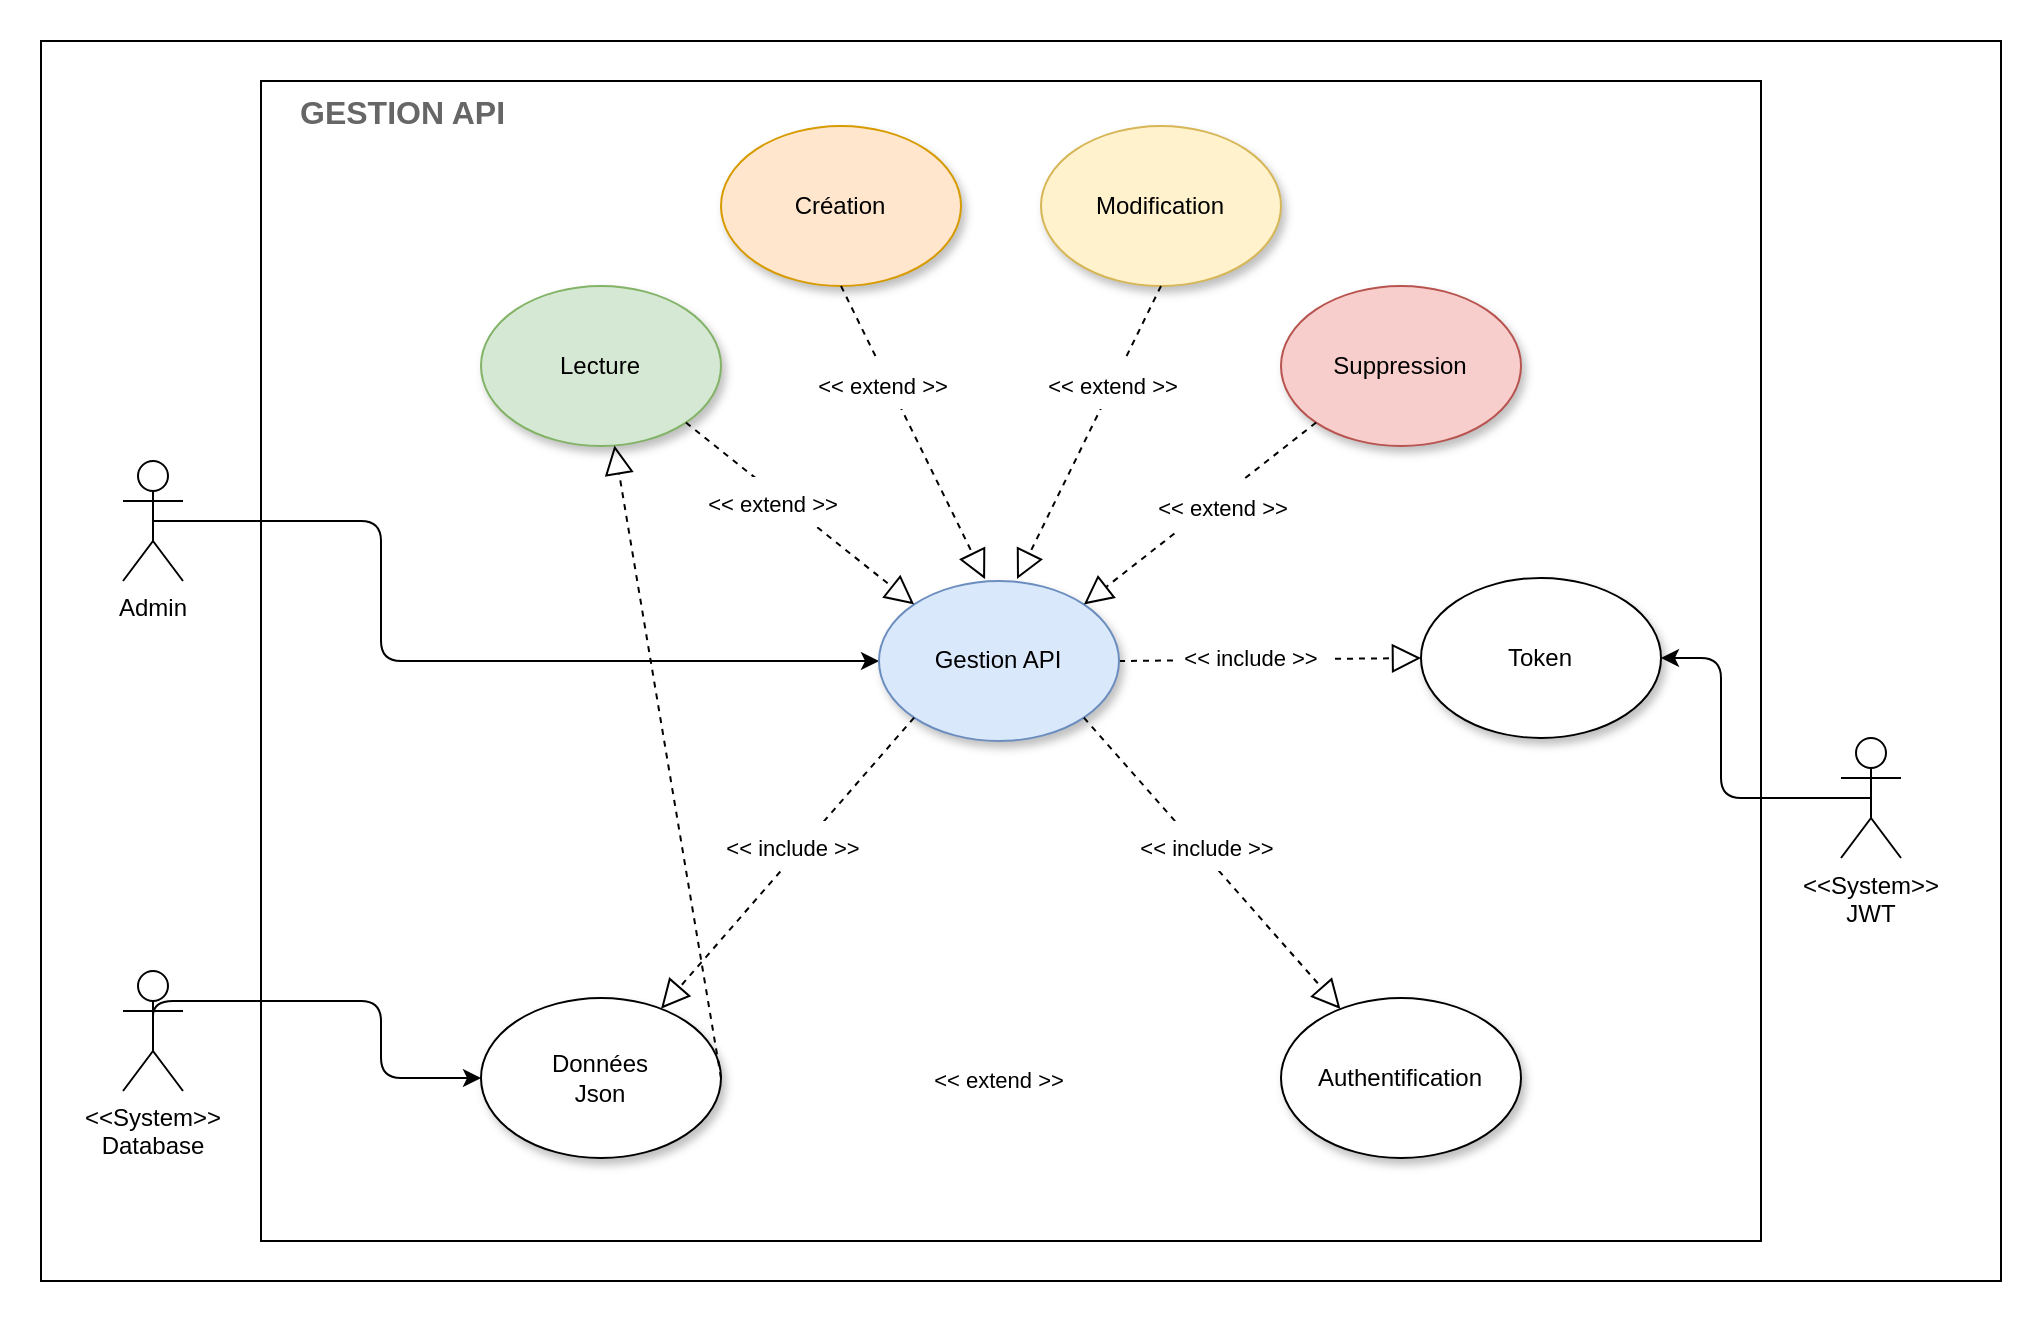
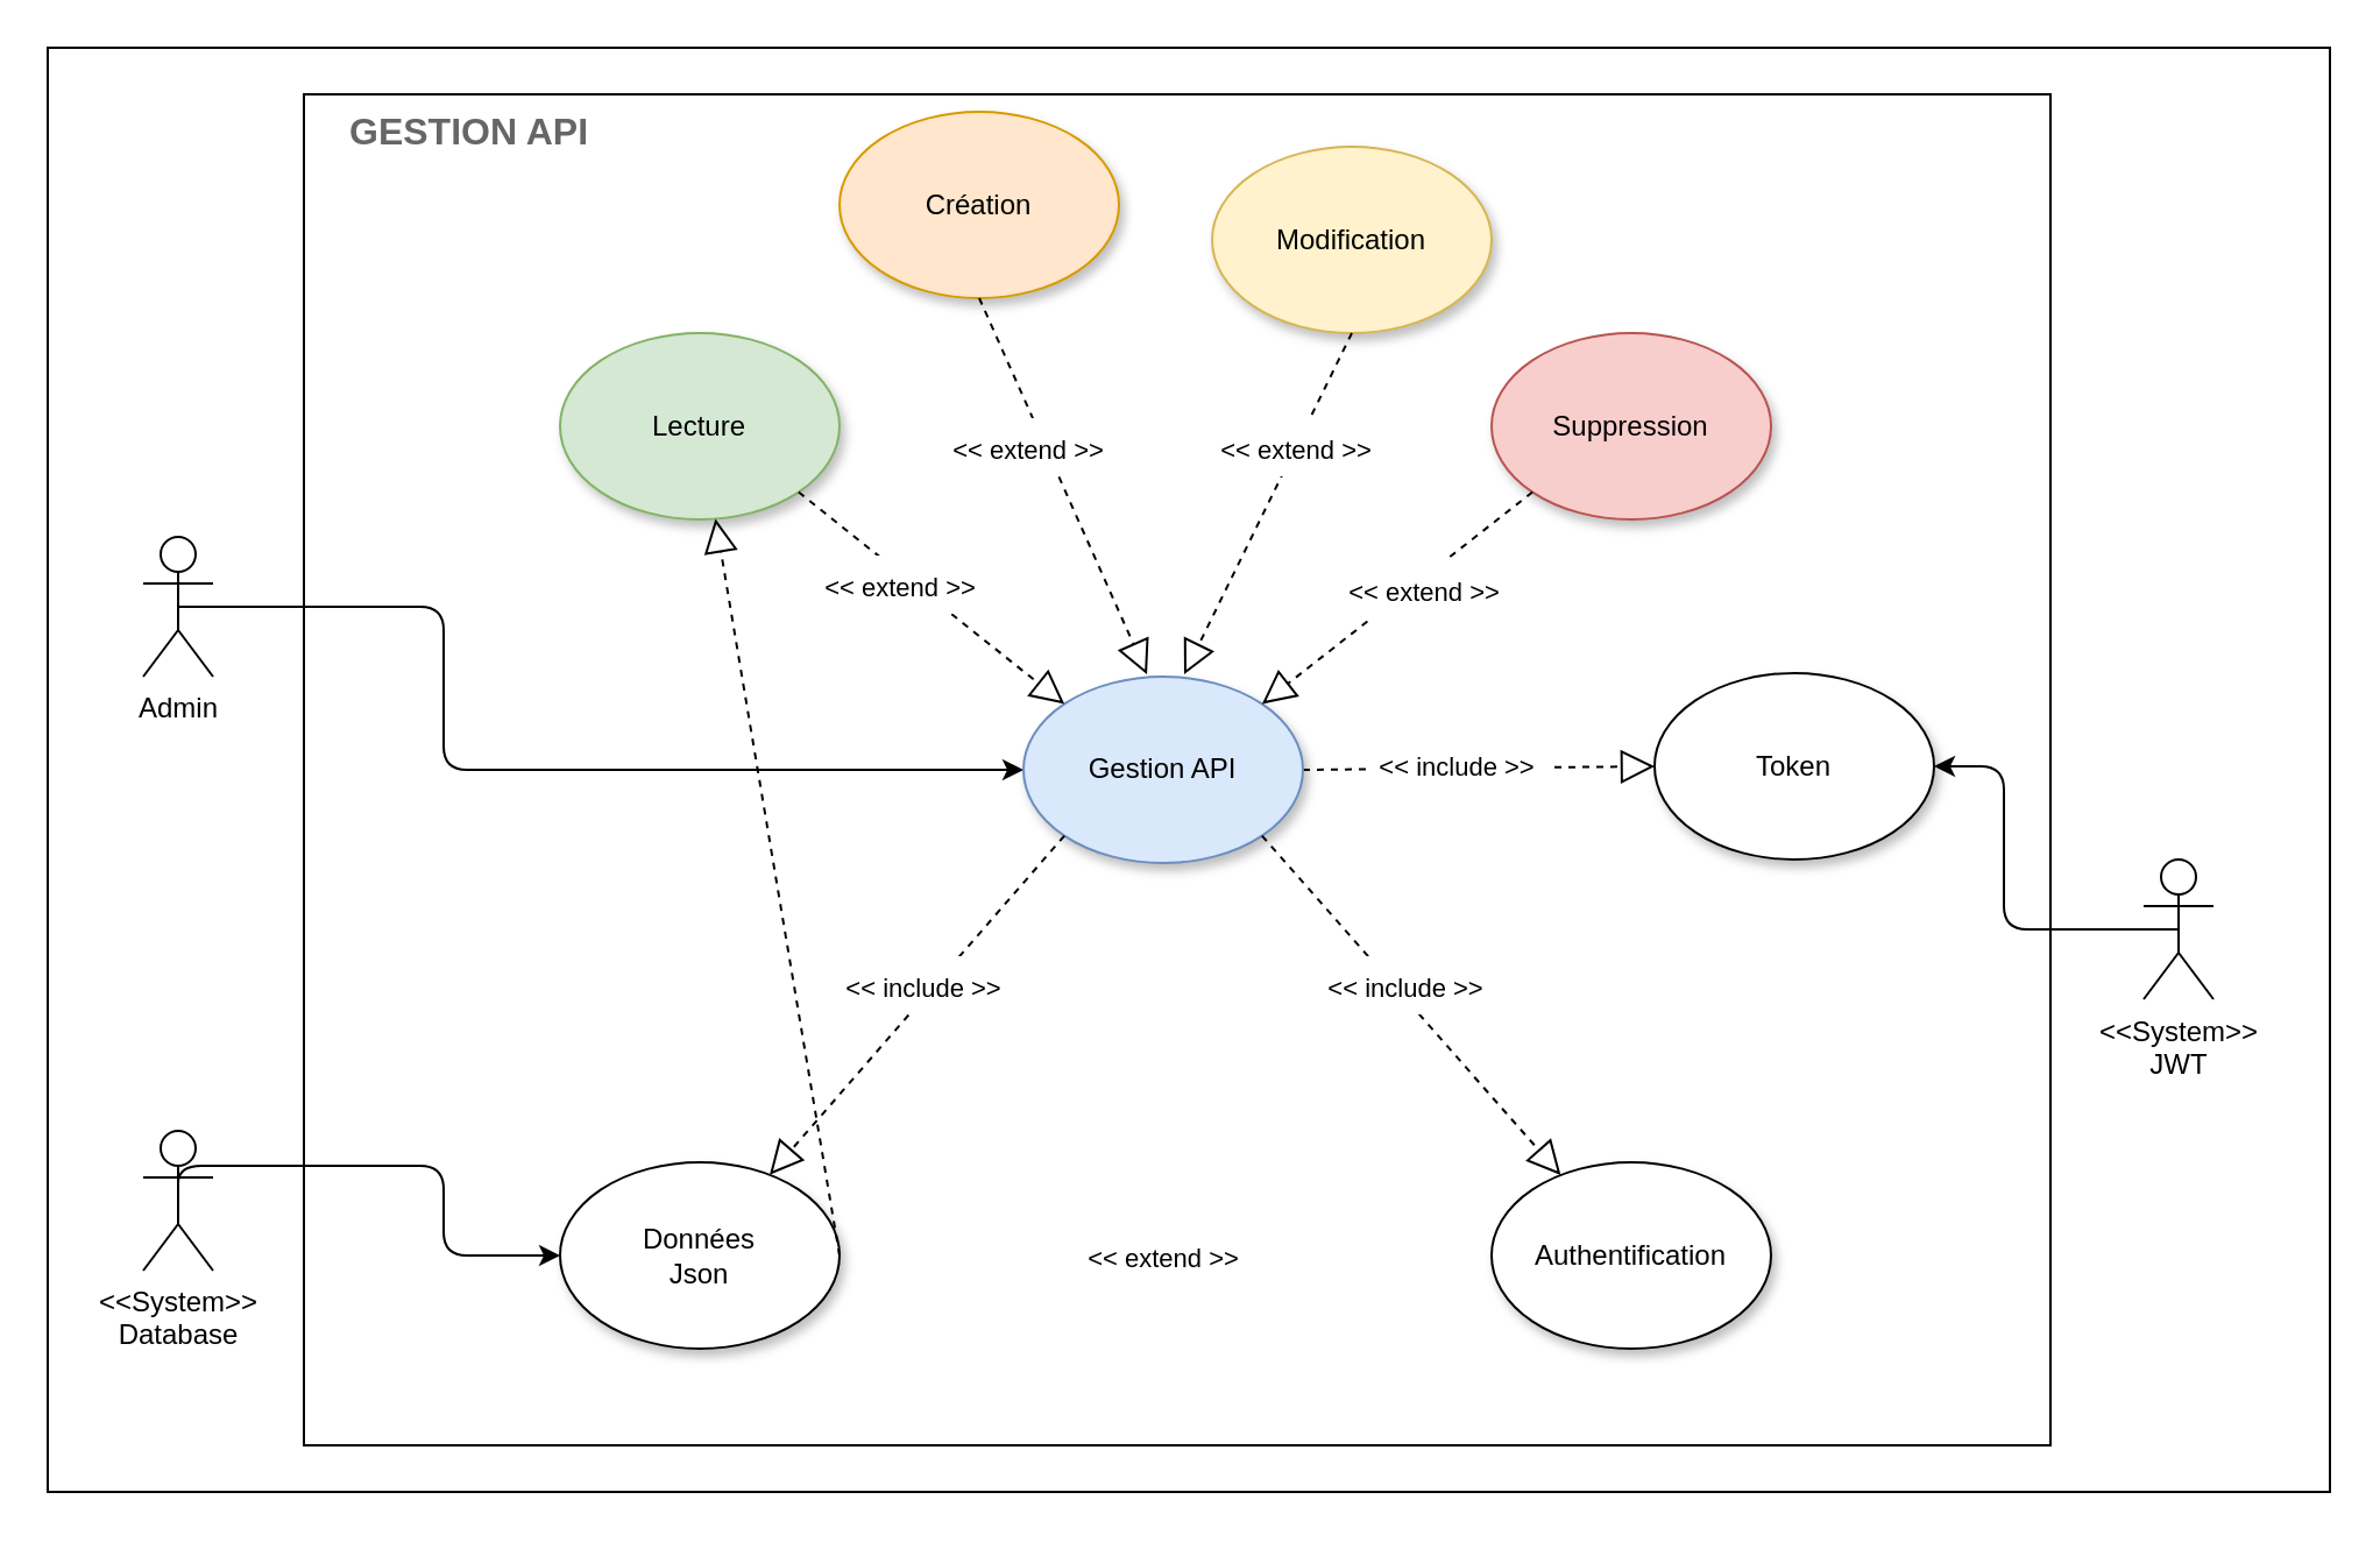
- <mxCell id="6" value="Création" style="ellipse;whiteSpace=wrap;html=1;fillColor=#ffe6cc;strokeColor=#d79b00;shadow=1;" parent="1" vertex="1"><mxGeometry x="360" y="62.5" width="120" height="80" as="geometry" /></mxCell>
+ <mxCell id="6" value="Création" style="ellipse;whiteSpace=wrap;html=1;fillColor=#ffe6cc;strokeColor=#d79b00;shadow=1;" parent="1" vertex="1"><mxGeometry x="360" y="47.5" width="120" height="80" as="geometry" /></mxCell>
